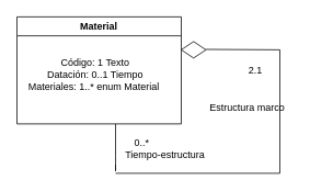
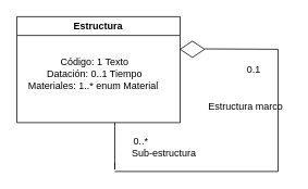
- <mxCell id="2" value="Material" style="swimlane;whiteSpace=wrap;html=1;" vertex="1" parent="1"><mxGeometry x="20" y="20" width="200" height="130" as="geometry" /></mxCell>
+ <mxCell id="2" value="Estructura" style="swimlane;whiteSpace=wrap;html=1;" vertex="1" parent="1"><mxGeometry x="20" y="20" width="200" height="130" as="geometry" /></mxCell>
- <mxCell id="9" value="2.1" style="text;html=1;align=center;verticalAlign=middle;resizable=0;points=[];autosize=1;strokeColor=none;fillColor=none;" vertex="1" parent="1"><mxGeometry x="290" y="70" width="40" height="30" as="geometry" /></mxCell>
+ <mxCell id="9" value="0.1" style="text;html=1;align=center;verticalAlign=middle;resizable=0;points=[];autosize=1;strokeColor=none;fillColor=none;" vertex="1" parent="1"><mxGeometry x="290" y="70" width="40" height="30" as="geometry" /></mxCell>
- <mxCell id="10" value="0..*&amp;nbsp; &amp;nbsp; &amp;nbsp; &amp;nbsp; &amp;nbsp; &amp;nbsp; &amp;nbsp; &amp;nbsp; &amp;nbsp;&lt;br&gt;Tiempo-estructura" style="text;html=1;align=center;verticalAlign=middle;resizable=0;points=[];autosize=1;strokeColor=none;fillColor=none;" vertex="1" parent="1"><mxGeometry x="150" y="160" width="100" height="40" as="geometry" /></mxCell>
+ <mxCell id="10" value="0..*&amp;nbsp; &amp;nbsp; &amp;nbsp; &amp;nbsp; &amp;nbsp; &amp;nbsp; &amp;nbsp; &amp;nbsp; &amp;nbsp;&lt;br&gt;Sub-estructura" style="text;html=1;align=center;verticalAlign=middle;resizable=0;points=[];autosize=1;strokeColor=none;fillColor=none;" vertex="1" parent="1"><mxGeometry x="150" y="160" width="100" height="40" as="geometry" /></mxCell>
